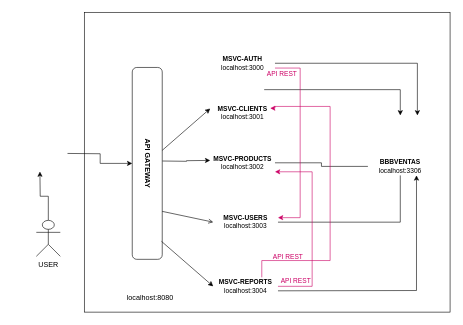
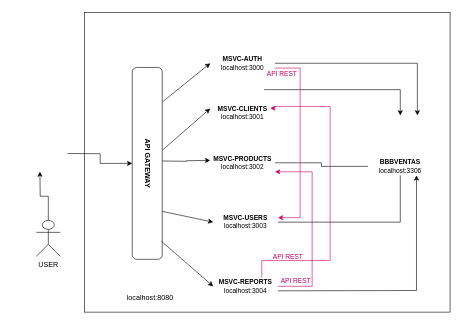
+ <mxCell id="36" value="" style="endArrow=classic;html=1;rounded=0;exitX=1.02;exitY=0.178;exitDx=0;exitDy=0;exitPerimeter=0;entryX=0;entryY=0.5;entryDx=0;entryDy=0;" edge="1" parent="1" source="6" target="35"><mxGeometry width="50" height="50" relative="1" as="geometry"><mxPoint x="370" y="300" as="sourcePoint" /><mxPoint x="420" y="250" as="targetPoint" /></mxGeometry></mxCell>
- <mxCell id="23" value="" style="endArrow=open;html=1;rounded=0;exitX=1;exitY=0.75;exitDx=0;exitDy=0;entryX=0;entryY=0.5;entryDx=0;entryDy=0;" parent="1" source="6" target="16" edge="1"><mxGeometry width="50" height="50" relative="1" as="geometry"><mxPoint x="370" y="262" as="sourcePoint" /><mxPoint x="420" y="212" as="targetPoint" /></mxGeometry></mxCell>
+ <mxCell id="23" value="" style="endArrow=classic;html=1;rounded=0;exitX=1;exitY=0.75;exitDx=0;exitDy=0;entryX=0;entryY=0.5;entryDx=0;entryDy=0;" parent="1" source="6" target="16" edge="1"><mxGeometry width="50" height="50" relative="1" as="geometry"><mxPoint x="370" y="262" as="sourcePoint" /><mxPoint x="420" y="212" as="targetPoint" /></mxGeometry></mxCell>
